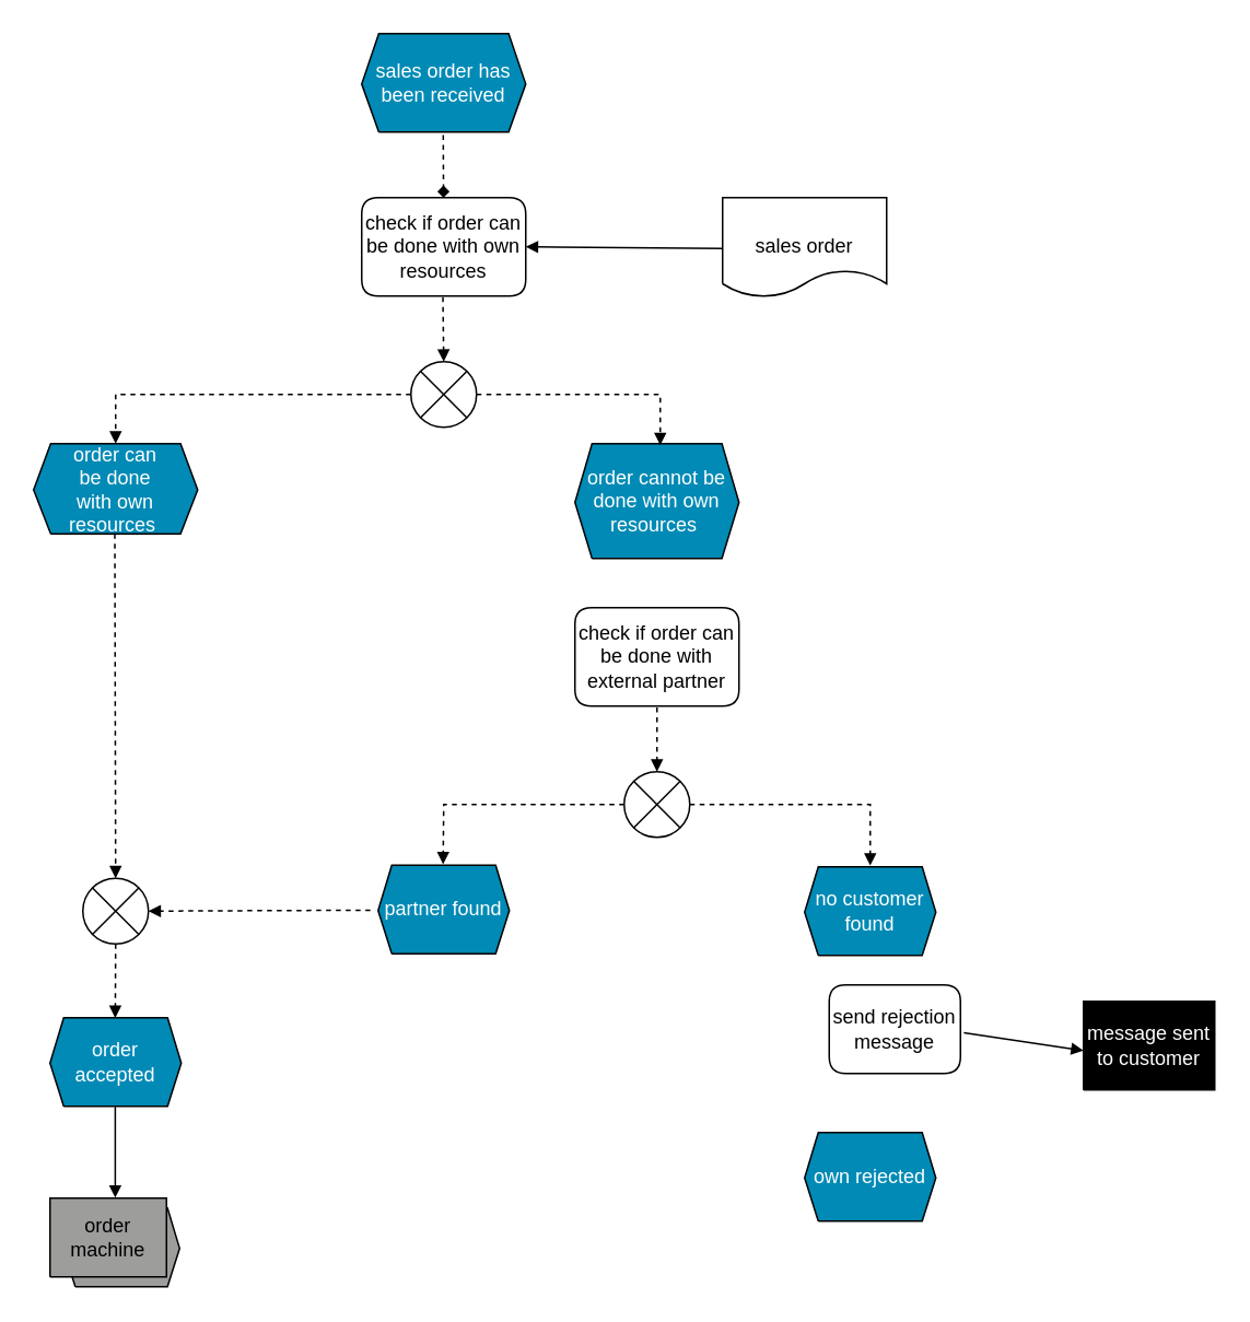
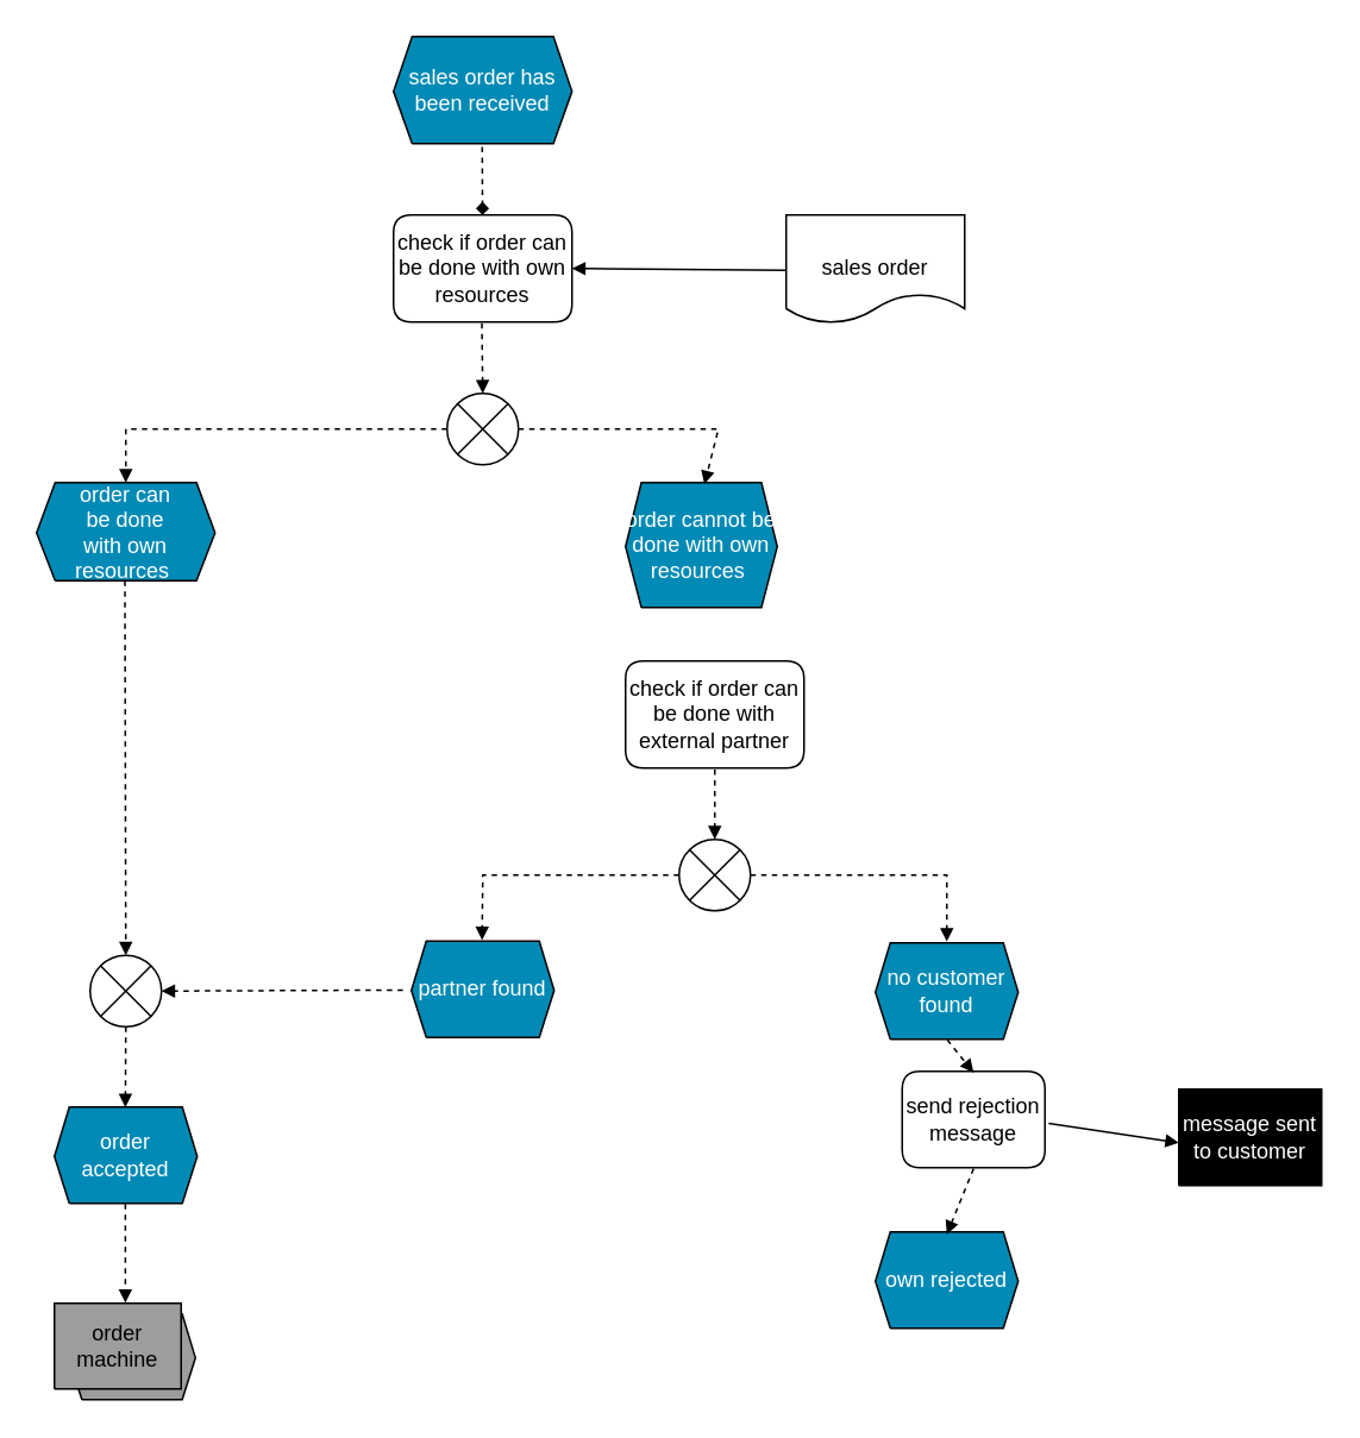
- <mxCell id="6" value="order cannot be done with own resources&amp;nbsp;" style="vsdxID=5;fillColor=#008ab5;gradientColor=none;shape=stencil(UzV2Ls5ILEhVNTIoLinKz04tz0wpyVA1dlE1MsrMy0gtyiwBslSNXVWNndPyi1LTi/JL81Ig/IJEkEoQKze/DGRCBUSfoYGeiRFIl5FBJUzEAMx3gyjPycxDUm5hqWdqQbxymCRMsamhnpEpKabjNRvd5XgUk+QMgmECZCDCMy0zJwcSHcjy6OEPFILEnbErAA==);strokeColor=#000000;spacingTop=-1;spacingBottom=-1;spacingLeft=-1;spacingRight=-1;labelBackgroundColor=none;rounded=0;html=1;whiteSpace=wrap;fontColor=#FFFFFF;" parent="1" vertex="1"><mxGeometry x="350" y="270" width="100" height="70" as="geometry" /></mxCell>
+ <mxCell id="6" value="order cannot be done with own resources&amp;nbsp;" style="vsdxID=5;fillColor=#008ab5;gradientColor=none;shape=stencil(UzV2Ls5ILEhVNTIoLinKz04tz0wpyVA1dlE1MsrMy0gtyiwBslSNXVWNndPyi1LTi/JL81Ig/IJEkEoQKze/DGRCBUSfoYGeiRFIl5FBJUzEAMx3gyjPycxDUm5hqWdqQbxymCRMsamhnpEpKabjNRvd5XgUk+QMgmECZCDCMy0zJwcSHcjy6OEPFILEnbErAA==);strokeColor=#000000;spacingTop=-1;spacingBottom=-1;spacingLeft=-1;spacingRight=-1;labelBackgroundColor=none;rounded=0;html=1;whiteSpace=wrap;fontColor=#FFFFFF;" parent="1" vertex="1"><mxGeometry x="350" y="270" width="85" height="70" as="geometry" /></mxCell>
+ <mxCell id="21" style="vsdxID=5;edgeStyle=none;dashed=1;startArrow=none;endArrow=block;startSize=5;endSize=5;strokeColor=#000000;spacingTop=0;spacingBottom=0;spacingLeft=0;spacingRight=0;verticalAlign=middle;html=1;labelBackgroundColor=#ffffff;rounded=0;fontColor=#000000;exitX=0.503;exitY=1.005;exitDx=0;exitDy=0;exitPerimeter=0;entryX=0.5;entryY=0.014;entryDx=0;entryDy=0;entryPerimeter=0;" parent="1" source="11" target="15" edge="1"><mxGeometry x="-120" y="-929" relative="1" as="geometry"><mxPoint x="-121" y="-930" as="offset" /><Array as="points" /><mxPoint x="420" y="575" as="sourcePoint" /><mxPoint x="532" y="609" as="targetPoint" /></mxGeometry></mxCell>
+ <mxCell id="22" style="vsdxID=5;edgeStyle=none;dashed=1;startArrow=none;endArrow=block;startSize=5;endSize=5;strokeColor=#000000;spacingTop=0;spacingBottom=0;spacingLeft=0;spacingRight=0;verticalAlign=middle;html=1;labelBackgroundColor=#ffffff;rounded=0;fontColor=#000000;exitX=0.5;exitY=1.01;exitDx=0;exitDy=0;exitPerimeter=0;entryX=0.5;entryY=0.026;entryDx=0;entryDy=0;entryPerimeter=0;" parent="1" source="15" target="16" edge="1"><mxGeometry x="-120" y="-929" relative="1" as="geometry"><mxPoint x="-121" y="-930" as="offset" /><Array as="points" /><mxPoint x="540.24" y="592.27" as="sourcePoint" /><mxPoint x="540" y="620.756" as="targetPoint" /></mxGeometry></mxCell>
- <mxCell id="31" style="vsdxID=5;edgeStyle=none;dashed=0;startArrow=none;endArrow=block;startSize=5;endSize=5;strokeColor=#000000;spacingTop=0;spacingBottom=0;spacingLeft=0;spacingRight=0;verticalAlign=middle;html=1;labelBackgroundColor=#ffffff;rounded=0;fontColor=#000000;exitX=0.497;exitY=1.007;exitDx=0;exitDy=0;exitPerimeter=0;entryX=0.56;entryY=-0.006;entryDx=0;entryDy=0;entryPerimeter=0;" parent="1" source="26" target="30" edge="1"><mxGeometry x="-120" y="-929" relative="1" as="geometry"><mxPoint x="-121" y="-930" as="offset" /><Array as="points" /><mxPoint x="90" y="690" as="sourcePoint" /><mxPoint x="100" y="720" as="targetPoint" /></mxGeometry></mxCell>
+ <mxCell id="31" style="vsdxID=5;edgeStyle=none;dashed=1;startArrow=none;endArrow=block;startSize=5;endSize=5;strokeColor=#000000;spacingTop=0;spacingBottom=0;spacingLeft=0;spacingRight=0;verticalAlign=middle;html=1;labelBackgroundColor=#ffffff;rounded=0;fontColor=#000000;exitX=0.497;exitY=1.007;exitDx=0;exitDy=0;exitPerimeter=0;entryX=0.56;entryY=-0.006;entryDx=0;entryDy=0;entryPerimeter=0;" parent="1" source="26" target="30" edge="1"><mxGeometry x="-120" y="-929" relative="1" as="geometry"><mxPoint x="-121" y="-930" as="offset" /><Array as="points" /><mxPoint x="90" y="690" as="sourcePoint" /><mxPoint x="100" y="720" as="targetPoint" /></mxGeometry></mxCell>
